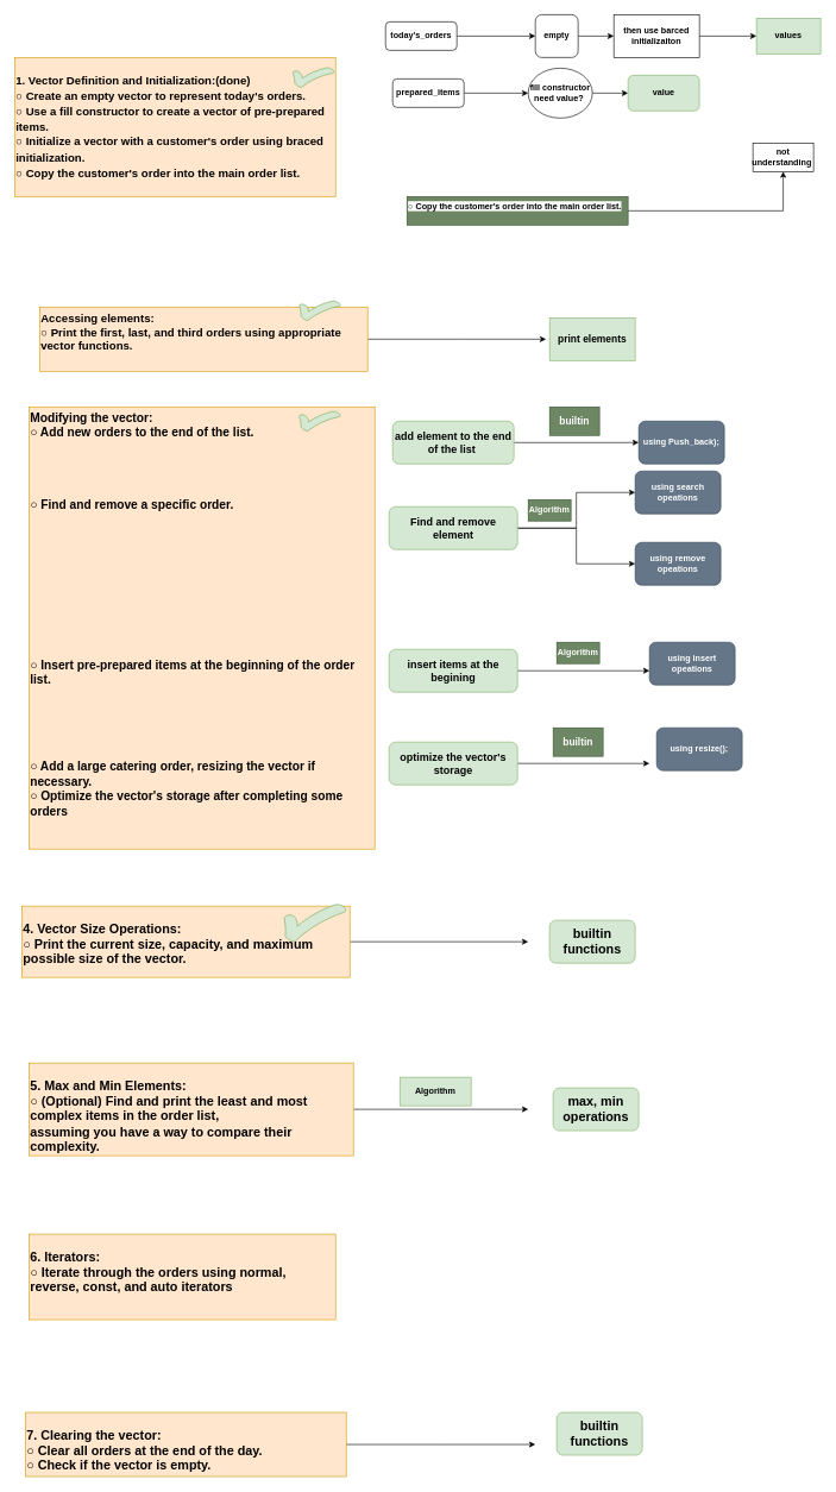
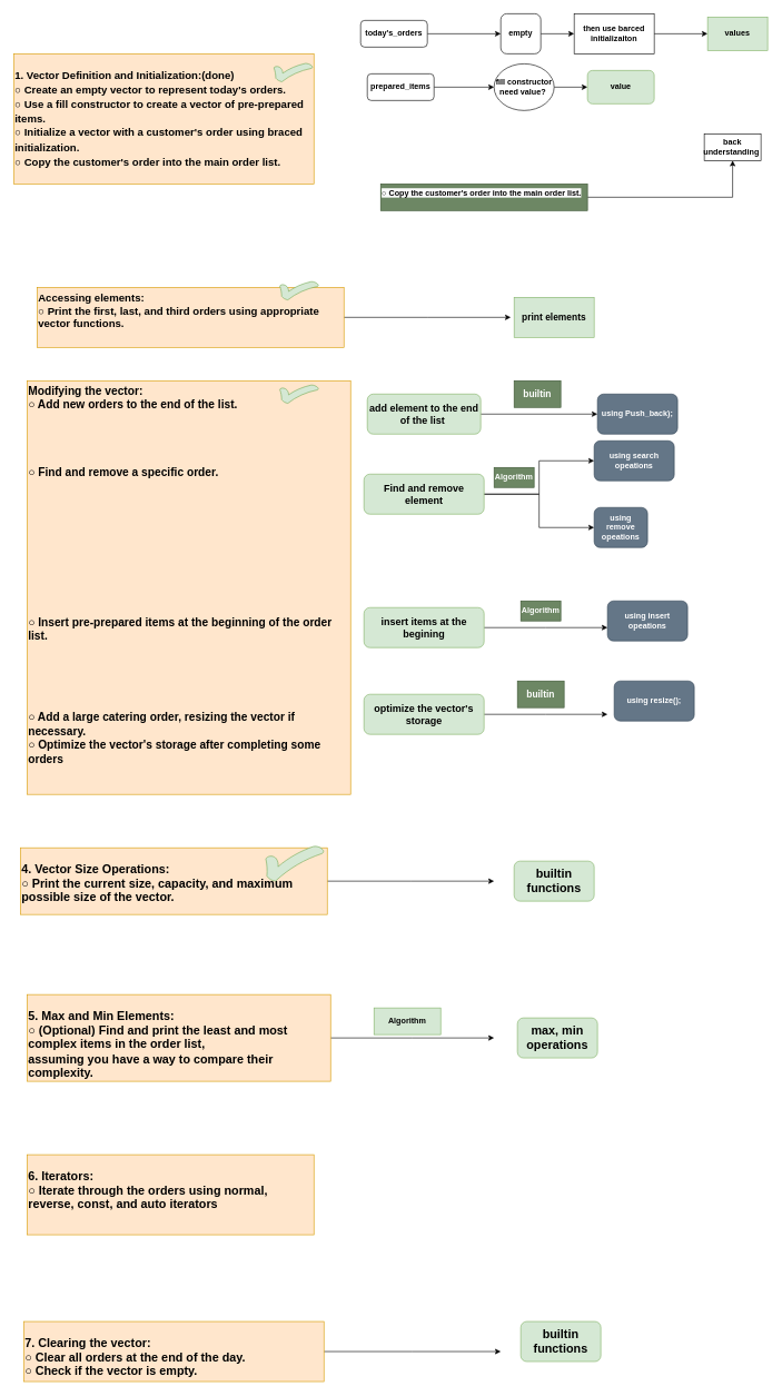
- <mxCell id="17" value="not understanding&amp;nbsp;" style="whiteSpace=wrap;html=1;fontStyle=1" vertex="1" parent="1"><mxGeometry x="1055" y="200" width="85" height="40" as="geometry" /></mxCell>
+ <mxCell id="17" value="back understanding&amp;nbsp;" style="whiteSpace=wrap;html=1;fontStyle=1" vertex="1" parent="1"><mxGeometry x="1055" y="200" width="85" height="40" as="geometry" /></mxCell>
- <mxCell id="29" value="using remove opeations" style="whiteSpace=wrap;html=1;fillColor=#647687;strokeColor=#314354;fontColor=#ffffff;rounded=1;fontStyle=1" vertex="1" parent="1"><mxGeometry x="890" y="760" width="120" height="60" as="geometry" /></mxCell>
+ <mxCell id="29" value="using remove opeations" style="whiteSpace=wrap;html=1;fillColor=#647687;strokeColor=#314354;fontColor=#ffffff;rounded=1;fontStyle=1" vertex="1" parent="1"><mxGeometry x="890" y="760" width="80" height="60" as="geometry" /></mxCell>
